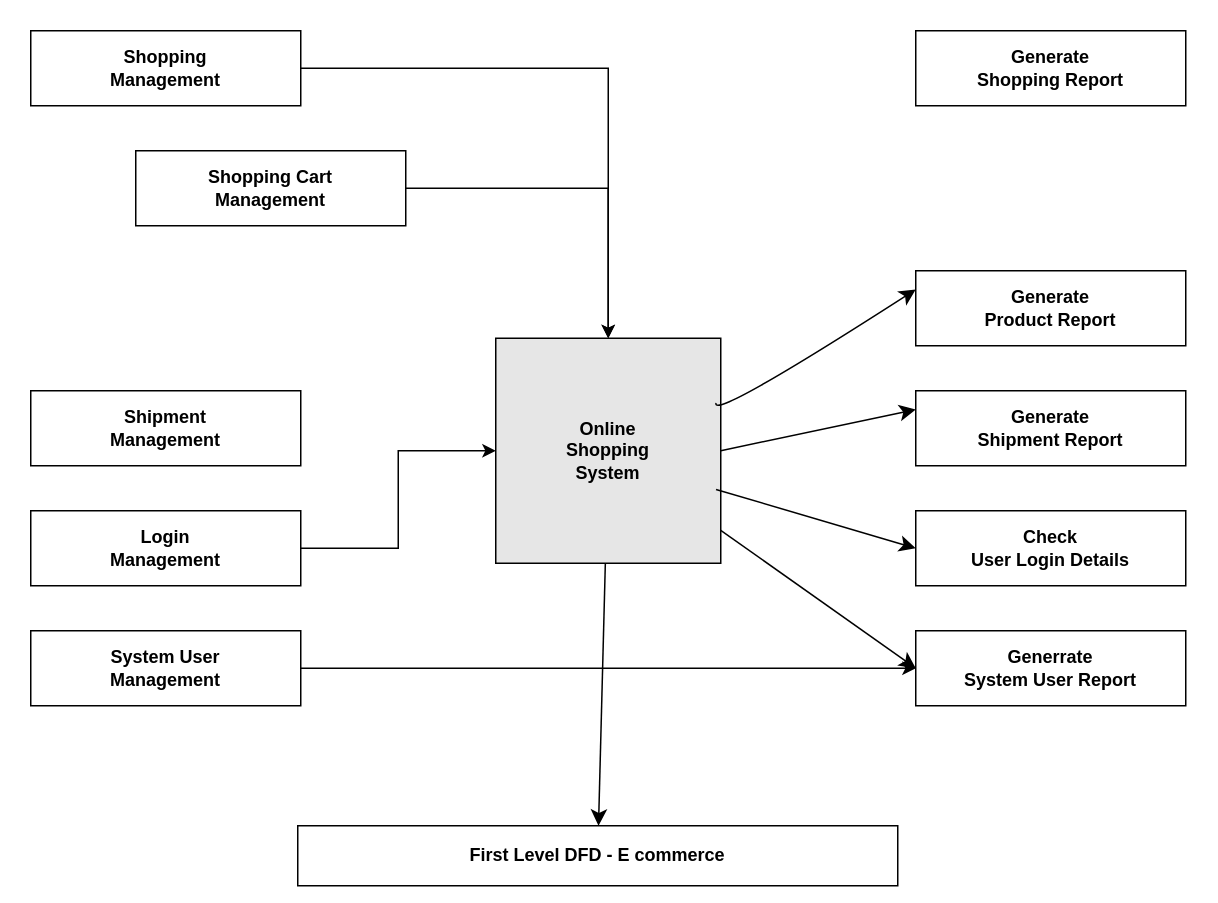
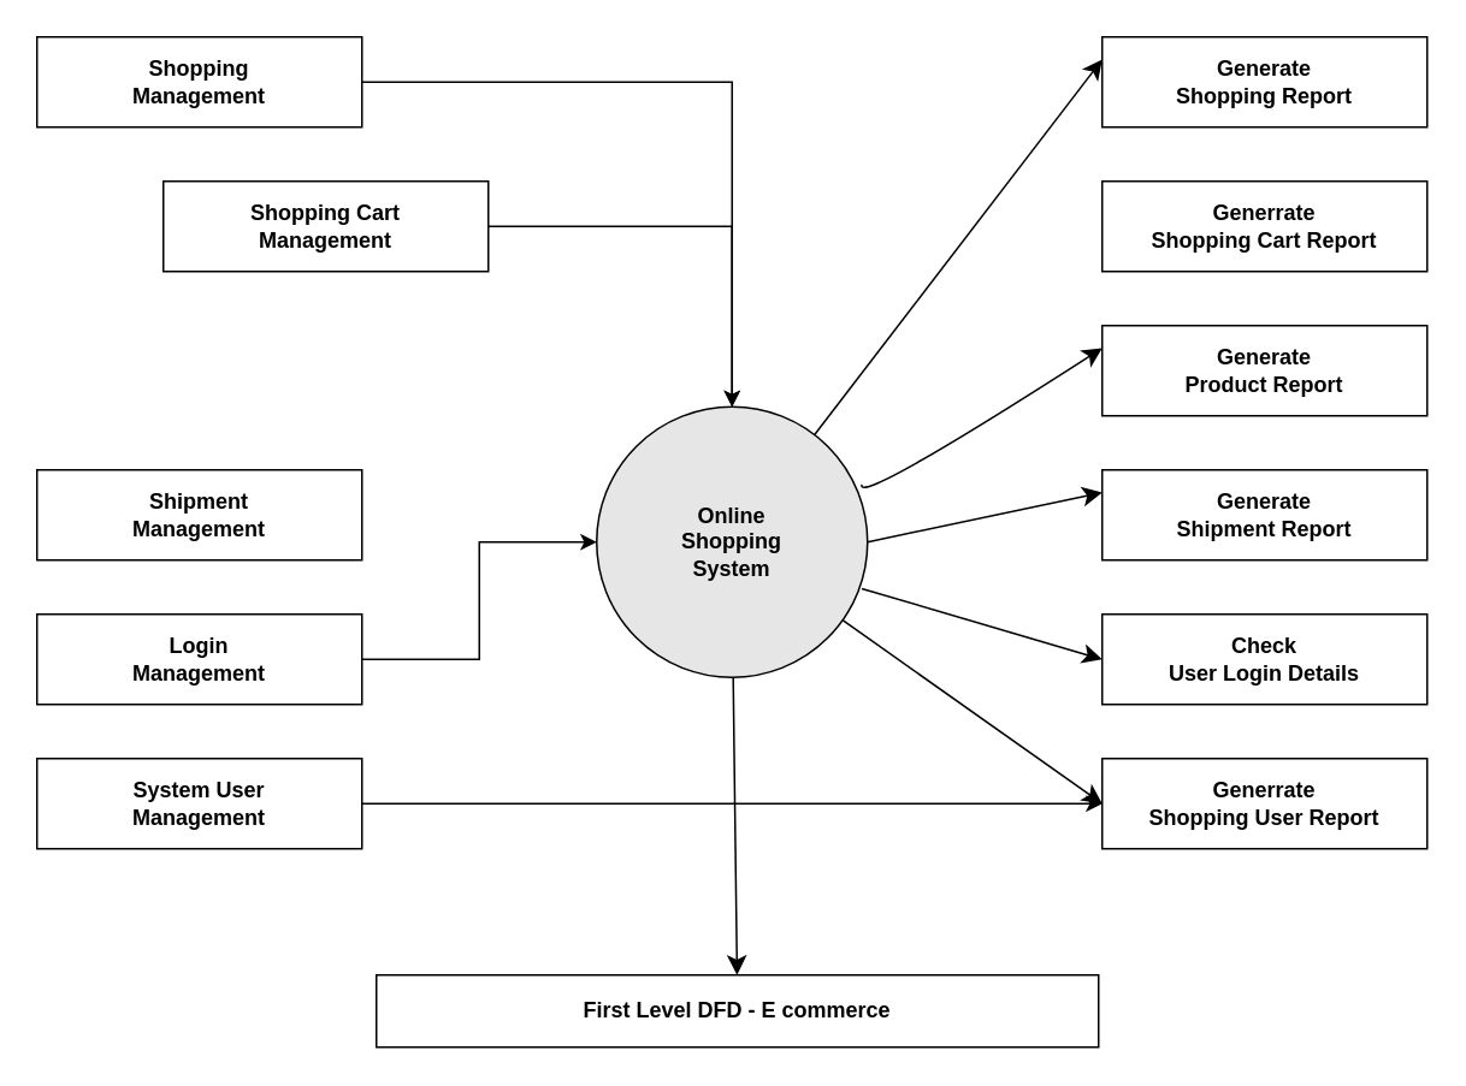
+ <mxCell id="9" value="Generrate&lt;br&gt;Shopping Cart Report" style="shape=rectangle;whiteSpace=wrap;html=1;fontStyle=1;strokeColor=#000000;fillColor=#FFFFFF;" parent="1" vertex="1"><mxGeometry x="610" y="100" width="180" height="50" as="geometry" /></mxCell>
+ <mxCell id="19" value="" style="endArrow=classic;html=1;rounded=0;fontSize=12;startSize=8;endSize=8;curved=1;entryX=0;entryY=0.25;entryDx=0;entryDy=0;" parent="1" source="7" target="8" edge="1"><mxGeometry width="50" height="50" relative="1" as="geometry"><mxPoint x="440" y="320" as="sourcePoint" /><mxPoint x="490" y="270" as="targetPoint" /></mxGeometry></mxCell>
- <mxCell id="7" value="Online&lt;br&gt;Shopping&lt;br&gt;System" style="whiteSpace=wrap;html=1;aspect=fixed;fontStyle=1;strokeColor=#000000;fillColor=#E6E6E6;rounded=0;" parent="1" vertex="1"><mxGeometry x="330" y="225" width="150" height="150" as="geometry" /></mxCell>
+ <mxCell id="7" value="Online&lt;br&gt;Shopping&lt;br&gt;System" style="ellipse;whiteSpace=wrap;html=1;aspect=fixed;fontStyle=1;strokeColor=#000000;fillColor=#E6E6E6;" parent="1" vertex="1"><mxGeometry x="330" y="225" width="150" height="150" as="geometry" /></mxCell>
- <mxCell id="13" value="Generrate&lt;br&gt;System User Report" style="shape=rectangle;whiteSpace=wrap;html=1;fontStyle=1;strokeColor=#000000;fillColor=#FFFFFF;" parent="1" vertex="1"><mxGeometry x="610" y="420" width="180" height="50" as="geometry" /></mxCell>
+ <mxCell id="13" value="Generrate&lt;br&gt;Shopping User Report" style="shape=rectangle;whiteSpace=wrap;html=1;fontStyle=1;strokeColor=#000000;fillColor=#FFFFFF;" parent="1" vertex="1"><mxGeometry x="610" y="420" width="180" height="50" as="geometry" /></mxCell>
- <mxCell id="14" value="First Level DFD - E commerce" style="shape=rectangle;whiteSpace=wrap;html=1;fontStyle=1;strokeColor=#000000;fillColor=#FFFFFF;" parent="1" vertex="1"><mxGeometry x="198" y="550" width="400" height="40" as="geometry" /></mxCell>
+ <mxCell id="14" value="First Level DFD - E commerce" style="shape=rectangle;whiteSpace=wrap;html=1;fontStyle=1;strokeColor=#000000;fillColor=#FFFFFF;" parent="1" vertex="1"><mxGeometry x="208" y="540" width="400" height="40" as="geometry" /></mxCell>
